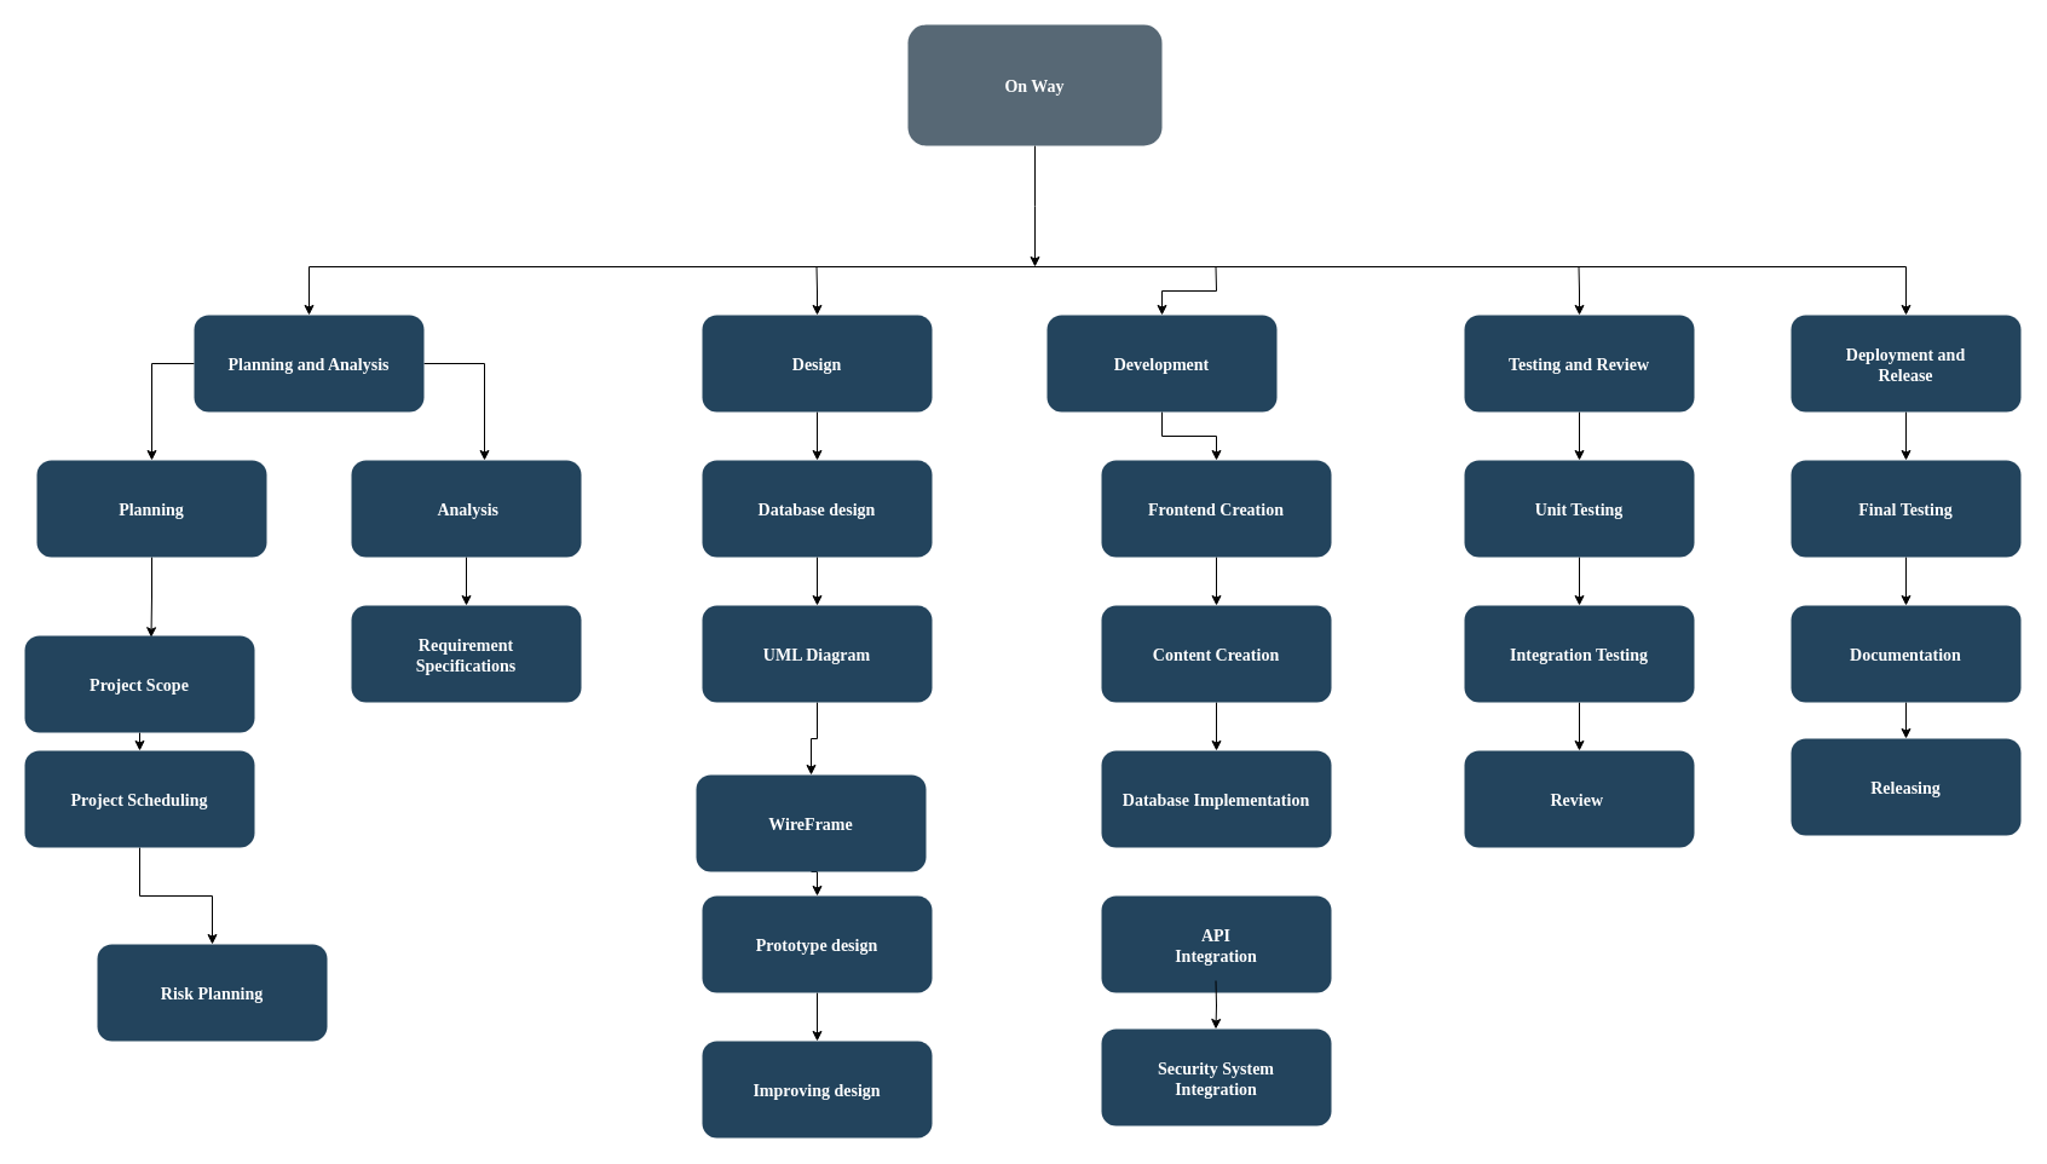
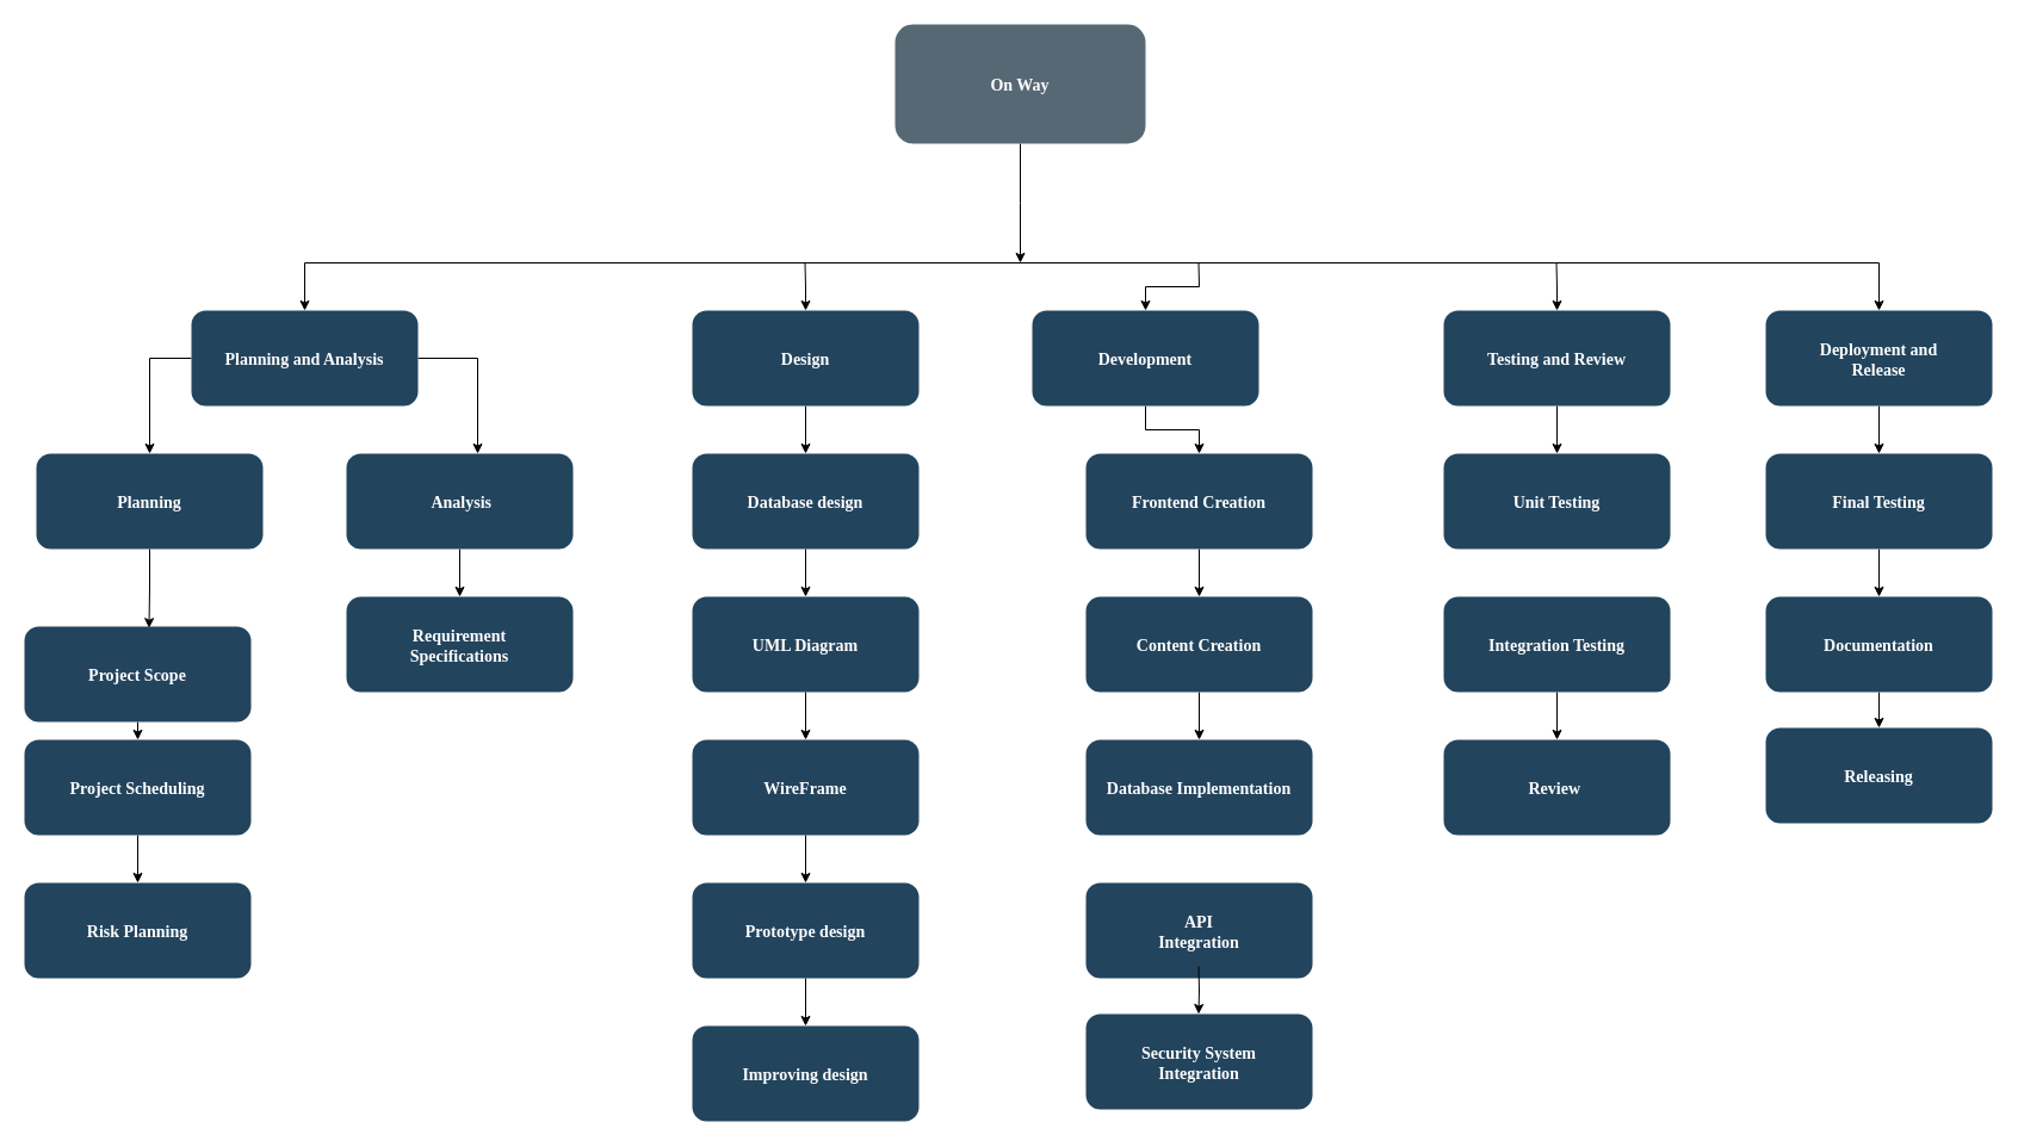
- <mxCell id="37" style="edgeStyle=orthogonalEdgeStyle;rounded=0;orthogonalLoop=1;jettySize=auto;html=1;exitX=0.5;exitY=1;exitDx=0;exitDy=0;entryX=0.5;entryY=0;entryDx=0;entryDy=0;fontSize=13;startArrow=none;startFill=0;" parent="1" source="38" target="40" edge="1"><mxGeometry relative="1" as="geometry" /></mxCell>
- <mxCell id="25" value="WireFrame" style="rounded=1;fillColor=#23445D;gradientColor=none;strokeColor=none;fontColor=#FFFFFF;fontStyle=1;fontFamily=Tahoma;fontSize=14" parent="1" vertex="1"><mxGeometry x="575" y="640" width="190" height="80" as="geometry" /></mxCell>
+ <mxCell id="25" value="WireFrame" style="rounded=1;fillColor=#23445D;gradientColor=none;strokeColor=none;fontColor=#FFFFFF;fontStyle=1;fontFamily=Tahoma;fontSize=14" parent="1" vertex="1"><mxGeometry x="580" y="620" width="190" height="80" as="geometry" /></mxCell>
- <mxCell id="11" value="Risk Planning" style="rounded=1;fillColor=#23445D;gradientColor=none;strokeColor=none;fontColor=#FFFFFF;fontStyle=1;fontFamily=Tahoma;fontSize=14" parent="1" vertex="1"><mxGeometry x="80" y="780" width="190" height="80" as="geometry" /></mxCell>
+ <mxCell id="11" value="Risk Planning" style="rounded=1;fillColor=#23445D;gradientColor=none;strokeColor=none;fontColor=#FFFFFF;fontStyle=1;fontFamily=Tahoma;fontSize=14" parent="1" vertex="1"><mxGeometry x="20" y="740" width="190" height="80" as="geometry" /></mxCell>
